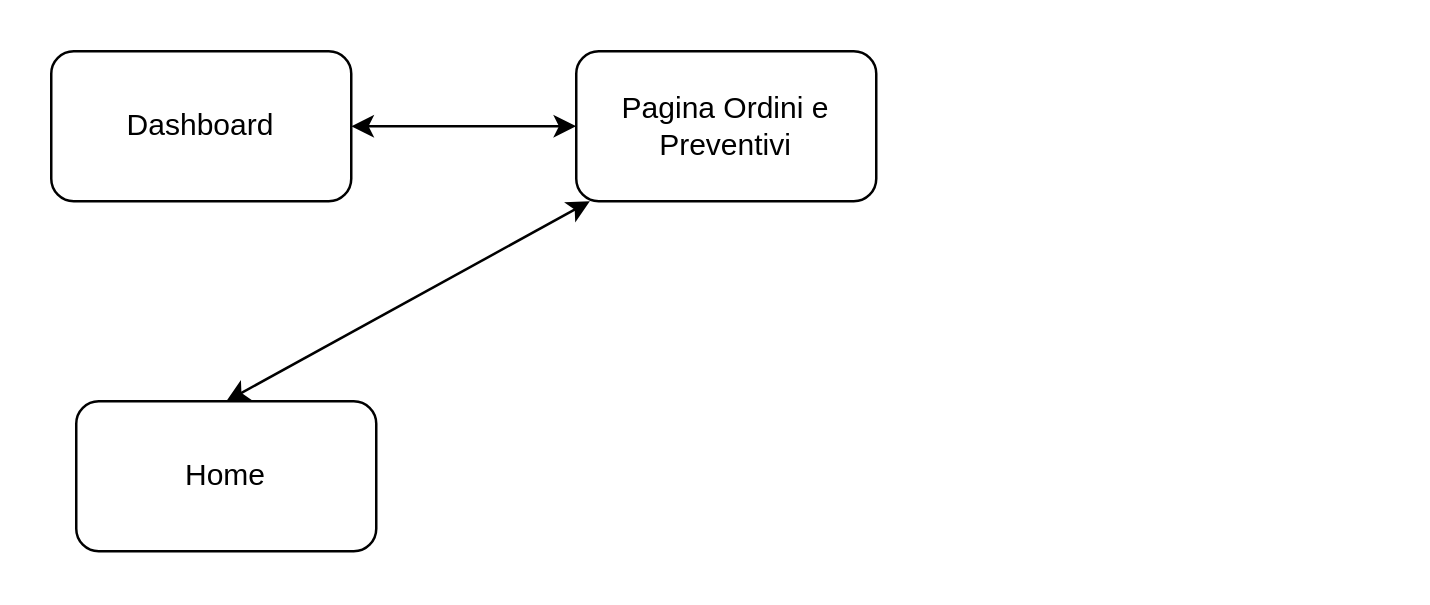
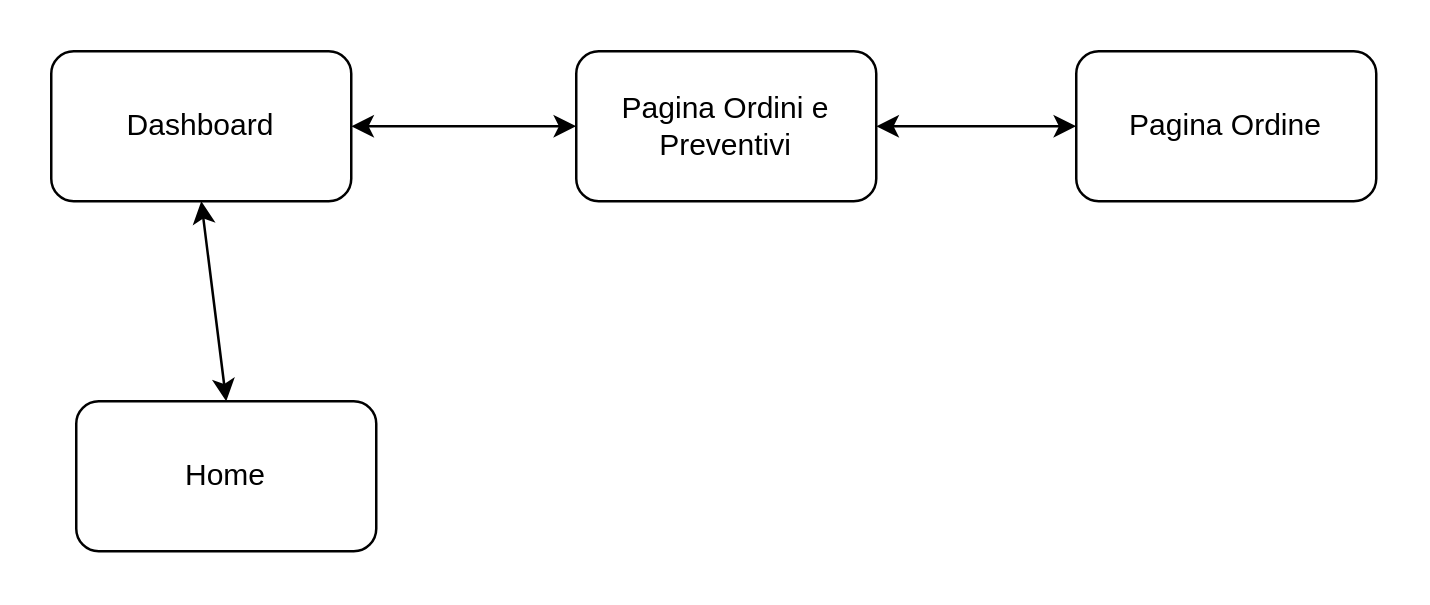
+ <mxCell id="8" value="" style="endArrow=classic;startArrow=classic;html=1;entryX=0;entryY=0.5;entryDx=0;entryDy=0;exitX=1;exitY=0.5;exitDx=0;exitDy=0;" parent="1" source="5" target="7" edge="1"><mxGeometry width="50" height="50" relative="1" as="geometry"><mxPoint x="270" y="250" as="sourcePoint" /><mxPoint x="320" y="200" as="targetPoint" /></mxGeometry></mxCell>
+ <mxCell id="7" value="Pagina Ordine" style="whiteSpace=wrap;html=1;rounded=1;" parent="1" vertex="1"><mxGeometry x="430" y="20" width="120" height="60" as="geometry" /></mxCell>
- <mxCell id="4" value="" style="endArrow=classic;startArrow=classic;html=1;exitX=0.5;exitY=0;exitDx=0;exitDy=0;" parent="1" source="2" target="5" edge="1"><mxGeometry width="50" height="50" relative="1" as="geometry"><mxPoint x="80" y="160" as="sourcePoint" /><mxPoint x="130" y="110" as="targetPoint" /></mxGeometry></mxCell>
+ <mxCell id="4" value="" style="endArrow=classic;startArrow=classic;html=1;entryX=0.5;entryY=1;entryDx=0;entryDy=0;exitX=0.5;exitY=0;exitDx=0;exitDy=0;" parent="1" source="2" target="3" edge="1"><mxGeometry width="50" height="50" relative="1" as="geometry"><mxPoint x="80" y="160" as="sourcePoint" /><mxPoint x="130" y="110" as="targetPoint" /></mxGeometry></mxCell>
